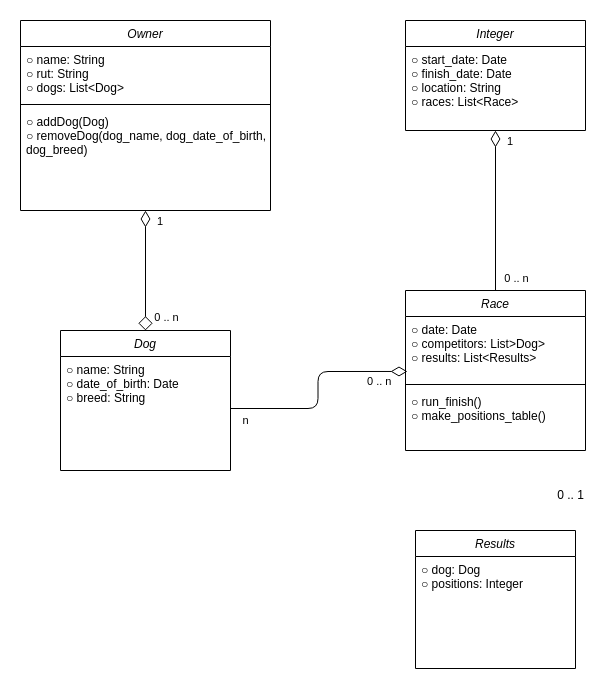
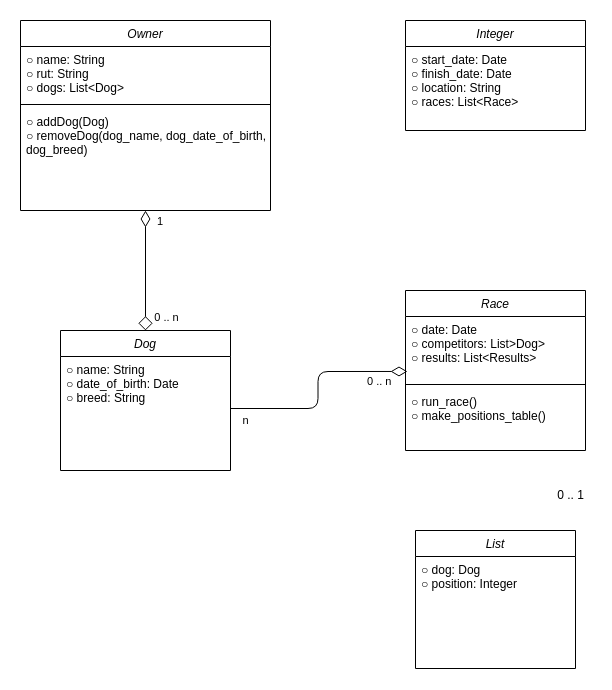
- <mxCell id="18" value="1" style="endArrow=none;html=1;endSize=12;startArrow=diamondThin;startSize=14;startFill=0;edgeStyle=orthogonalEdgeStyle;align=left;verticalAlign=bottom;exitX=0.5;exitY=1;exitDx=0;exitDy=0;entryX=0.5;entryY=0;entryDx=0;entryDy=0;endFill=0;" parent="1" source="14" target="8" edge="1"><mxGeometry x="-0.75" y="10" relative="1" as="geometry"><mxPoint x="205" y="290" as="sourcePoint" /><mxPoint x="365" y="290" as="targetPoint" /><mxPoint as="offset" /></mxGeometry></mxCell>
- <mxCell id="19" value="0 .. n" style="edgeLabel;html=1;align=center;verticalAlign=middle;resizable=0;points=[];" vertex="1" connectable="0" parent="18"><mxGeometry x="0.838" y="1" relative="1" as="geometry"><mxPoint x="19" as="offset" /></mxGeometry></mxCell>
- <mxCell id="11" value="○ run_finish()&#10;○ make_positions_table()" style="text;align=left;verticalAlign=top;spacingLeft=4;spacingRight=4;overflow=hidden;rotatable=0;points=[[0,0.5],[1,0.5]];portConstraint=eastwest;" parent="8" vertex="1"><mxGeometry y="98" width="180" height="62" as="geometry" /></mxCell>
+ <mxCell id="11" value="○ run_race()&#10;○ make_positions_table()" style="text;align=left;verticalAlign=top;spacingLeft=4;spacingRight=4;overflow=hidden;rotatable=0;points=[[0,0.5],[1,0.5]];portConstraint=eastwest;" parent="8" vertex="1"><mxGeometry y="98" width="180" height="62" as="geometry" /></mxCell>
- <mxCell id="12" value="Results" style="swimlane;fontStyle=2;align=center;verticalAlign=top;childLayout=stackLayout;horizontal=1;startSize=26;horizontalStack=0;resizeParent=1;resizeLast=0;collapsible=1;marginBottom=0;rounded=0;shadow=0;strokeWidth=1;" parent="1" vertex="1"><mxGeometry x="415" y="530" width="160" height="138" as="geometry"><mxRectangle x="230" y="140" width="160" height="26" as="alternateBounds" /></mxGeometry></mxCell>
+ <mxCell id="12" value="List" style="swimlane;fontStyle=2;align=center;verticalAlign=top;childLayout=stackLayout;horizontal=1;startSize=26;horizontalStack=0;resizeParent=1;resizeLast=0;collapsible=1;marginBottom=0;rounded=0;shadow=0;strokeWidth=1;" parent="1" vertex="1"><mxGeometry x="415" y="530" width="160" height="138" as="geometry"><mxRectangle x="230" y="140" width="160" height="26" as="alternateBounds" /></mxGeometry></mxCell>
- <mxCell id="13" value="○ dog: Dog&#10;○ positions: Integer" style="text;align=left;verticalAlign=top;spacingLeft=4;spacingRight=4;overflow=hidden;rotatable=0;points=[[0,0.5],[1,0.5]];portConstraint=eastwest;" parent="12" vertex="1"><mxGeometry y="26" width="160" height="84" as="geometry" /></mxCell>
+ <mxCell id="13" value="○ dog: Dog&#10;○ position: Integer" style="text;align=left;verticalAlign=top;spacingLeft=4;spacingRight=4;overflow=hidden;rotatable=0;points=[[0,0.5],[1,0.5]];portConstraint=eastwest;" parent="12" vertex="1"><mxGeometry y="26" width="160" height="84" as="geometry" /></mxCell>
